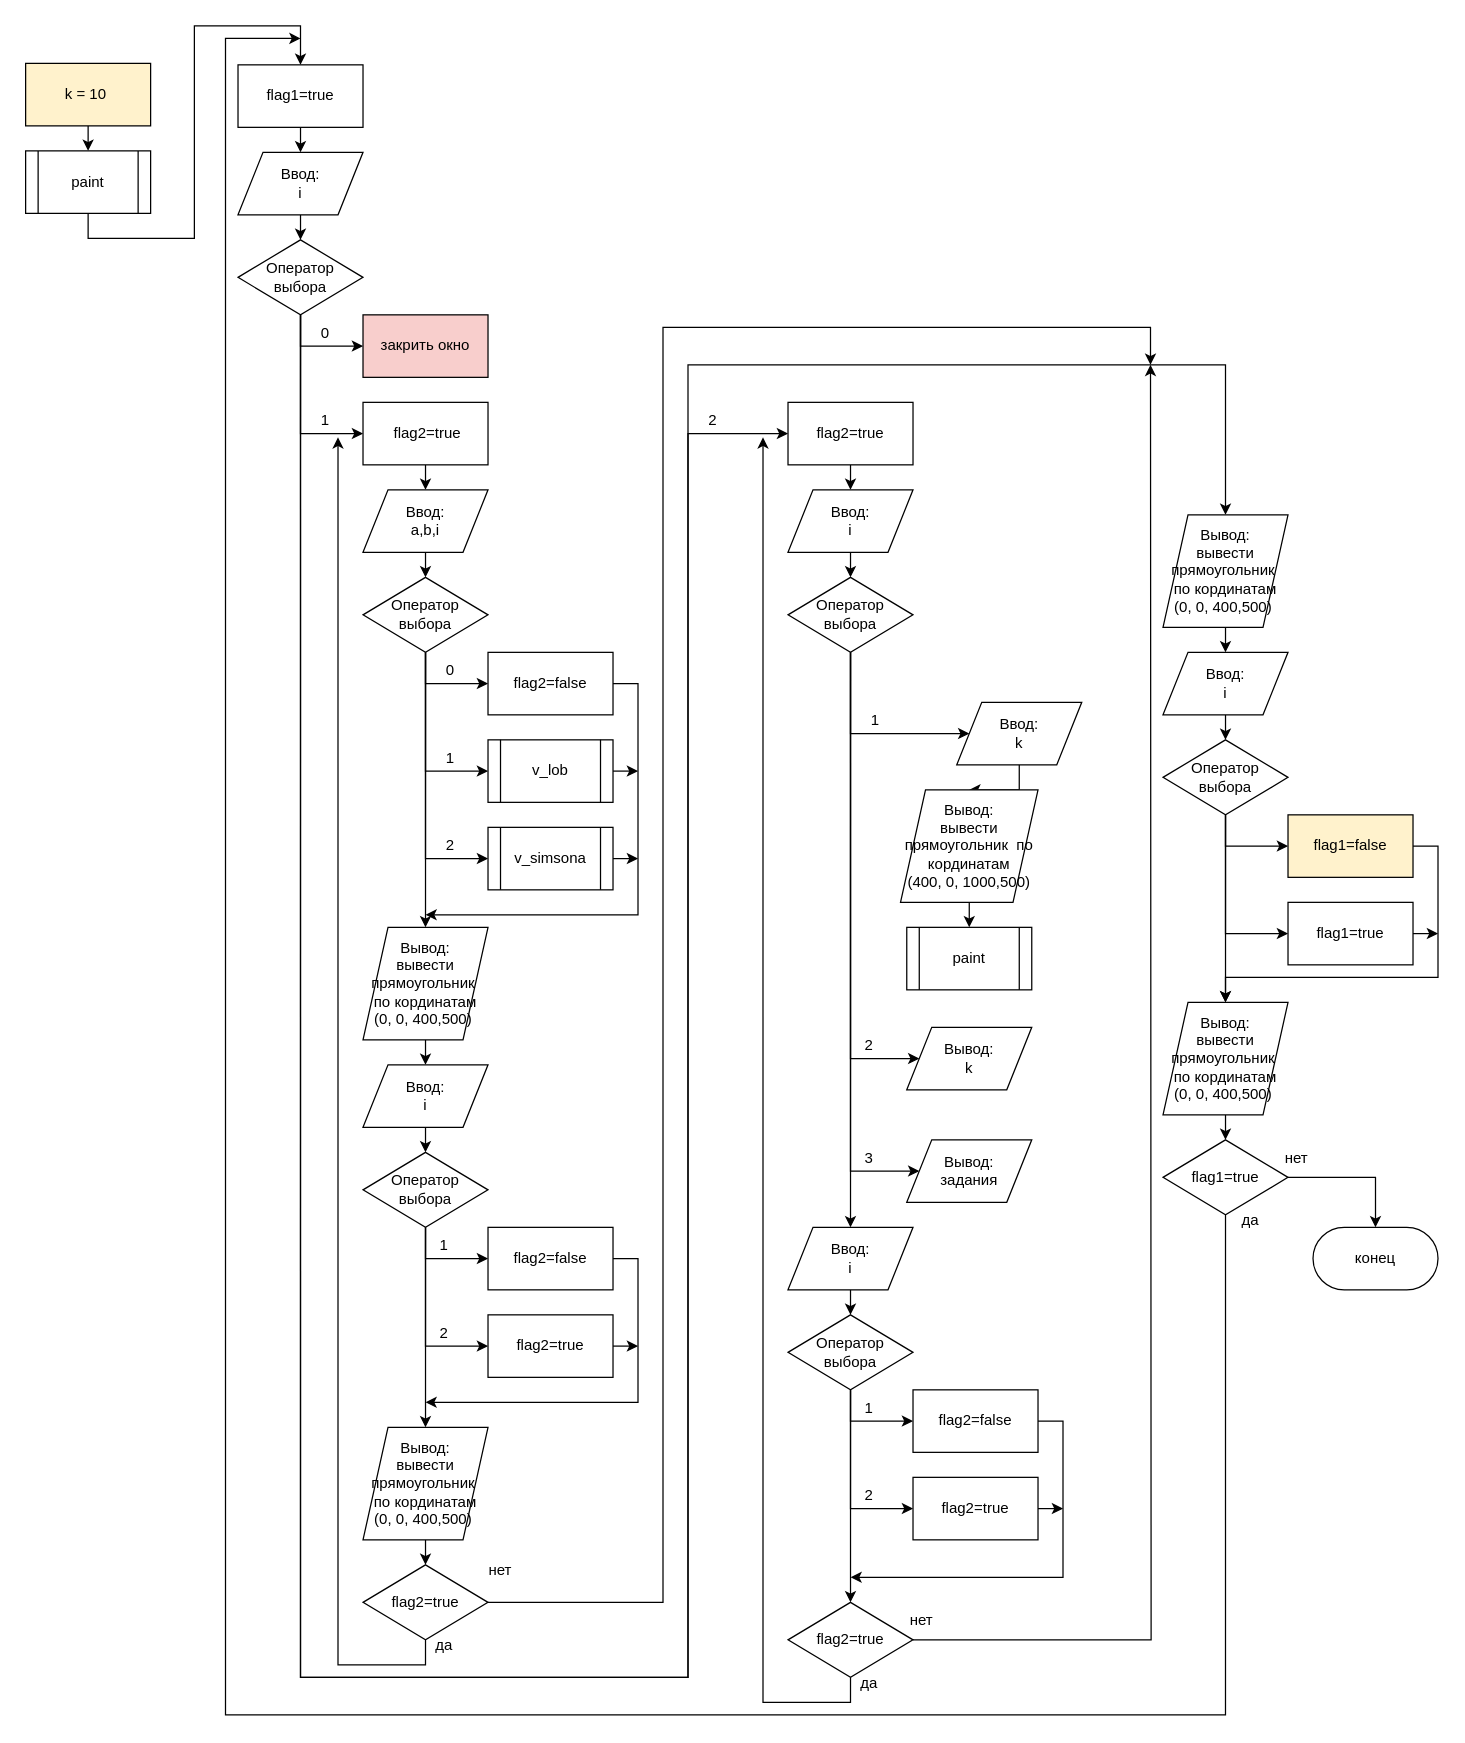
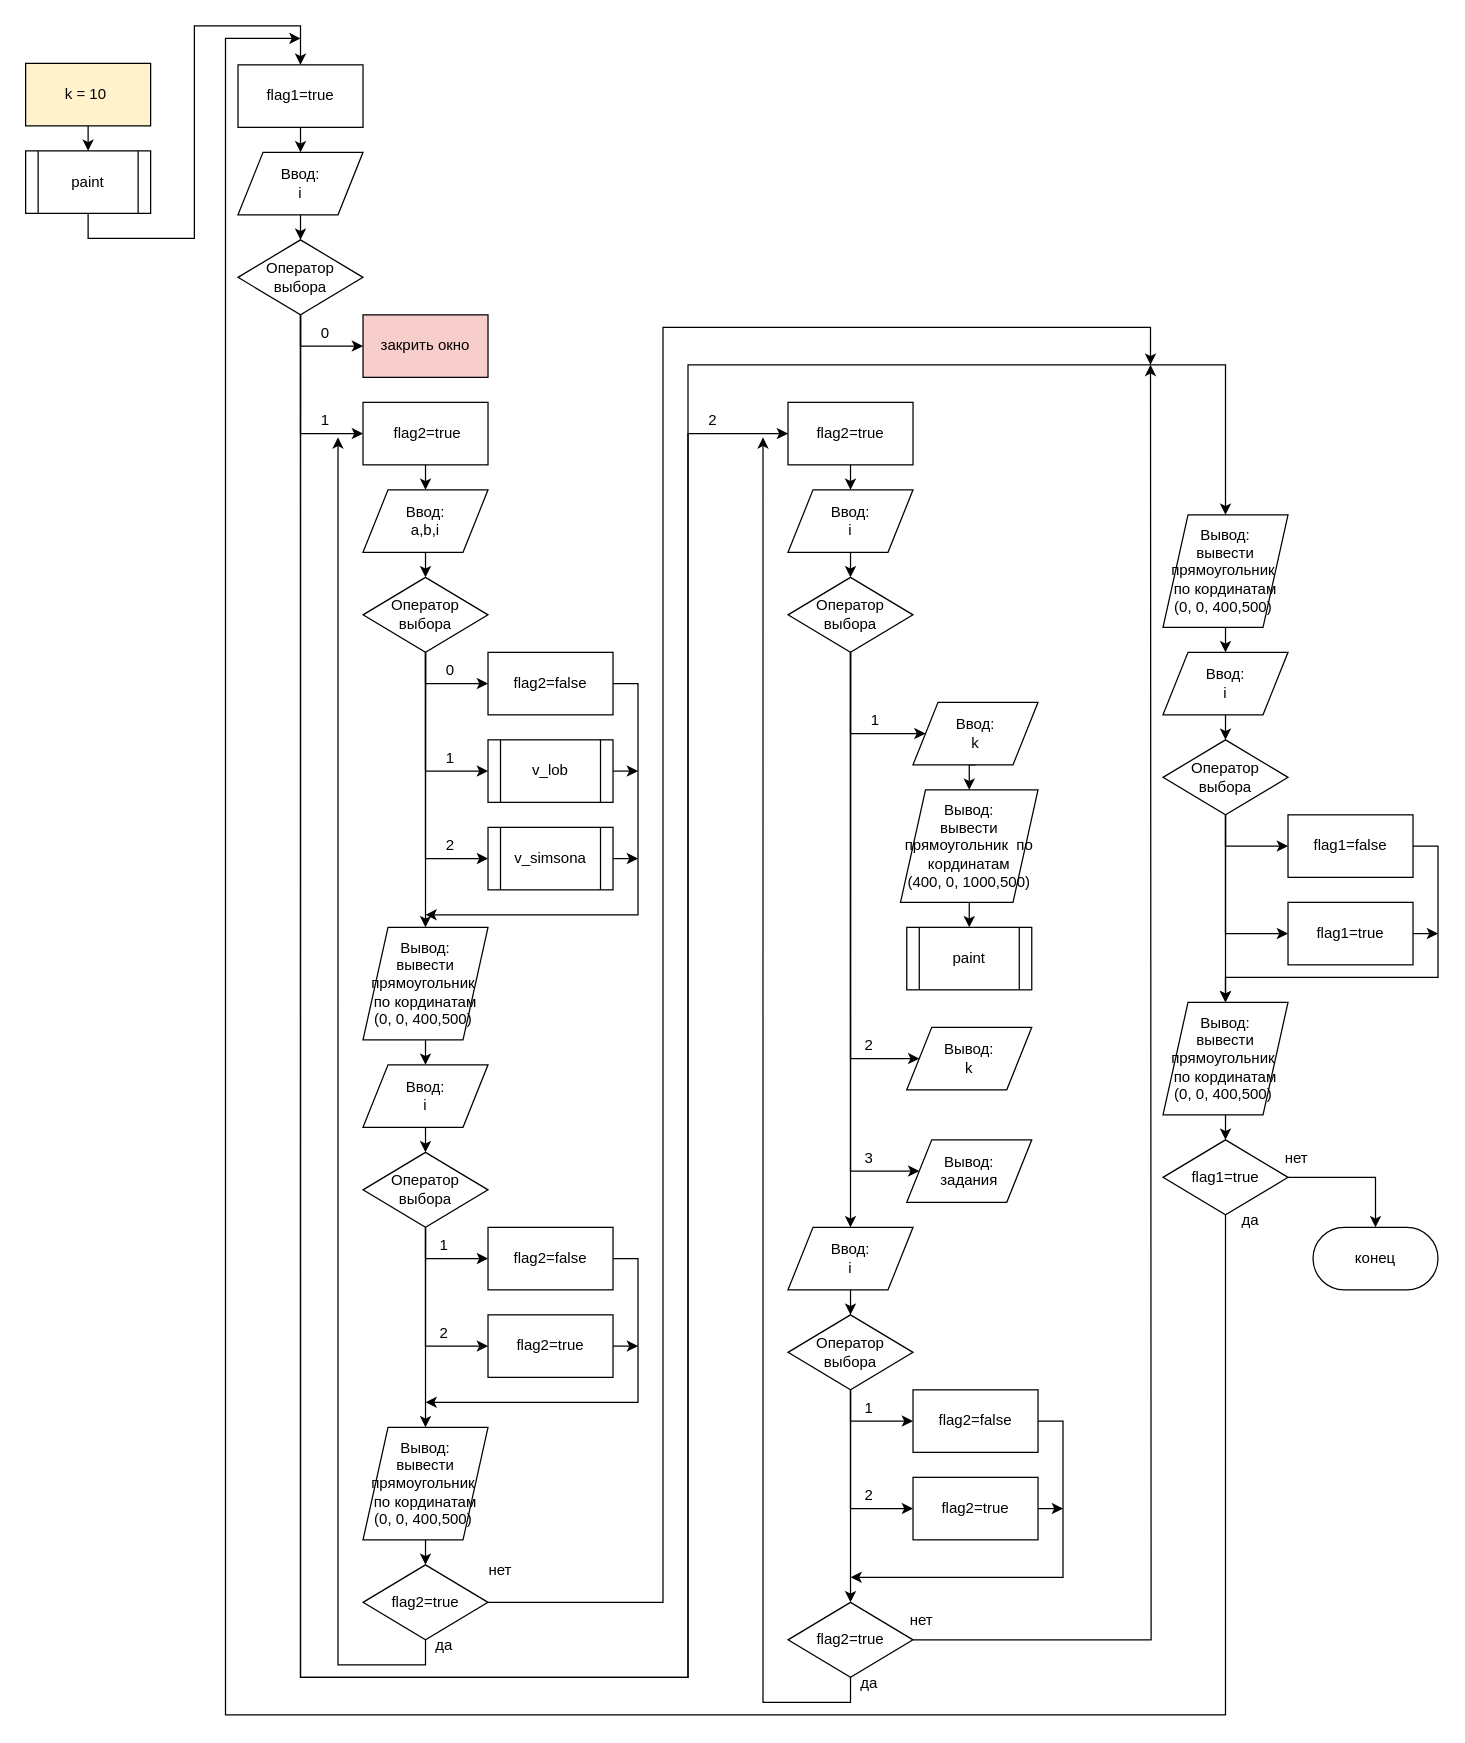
- <mxCell id="60" value="Ввод:&lt;br&gt;k" style="shape=parallelogram;perimeter=parallelogramPerimeter;whiteSpace=wrap;html=1;fixedSize=1;" vertex="1" parent="1"><mxGeometry x="764.91" y="561.18" width="100" height="50" as="geometry" /></mxCell>
+ <mxCell id="60" value="Ввод:&lt;br&gt;k" style="shape=parallelogram;perimeter=parallelogramPerimeter;whiteSpace=wrap;html=1;fixedSize=1;" vertex="1" parent="1"><mxGeometry x="729.91" y="561.18" width="100" height="50" as="geometry" /></mxCell>
- <mxCell id="102" value="flag1=false" style="rounded=0;whiteSpace=wrap;html=1;fillColor=#fff2cc;" vertex="1" parent="1"><mxGeometry x="1029.91" y="651.18" width="100" height="50" as="geometry" /></mxCell>
+ <mxCell id="102" value="flag1=false" style="rounded=0;whiteSpace=wrap;html=1;" vertex="1" parent="1"><mxGeometry x="1029.91" y="651.18" width="100" height="50" as="geometry" /></mxCell>
